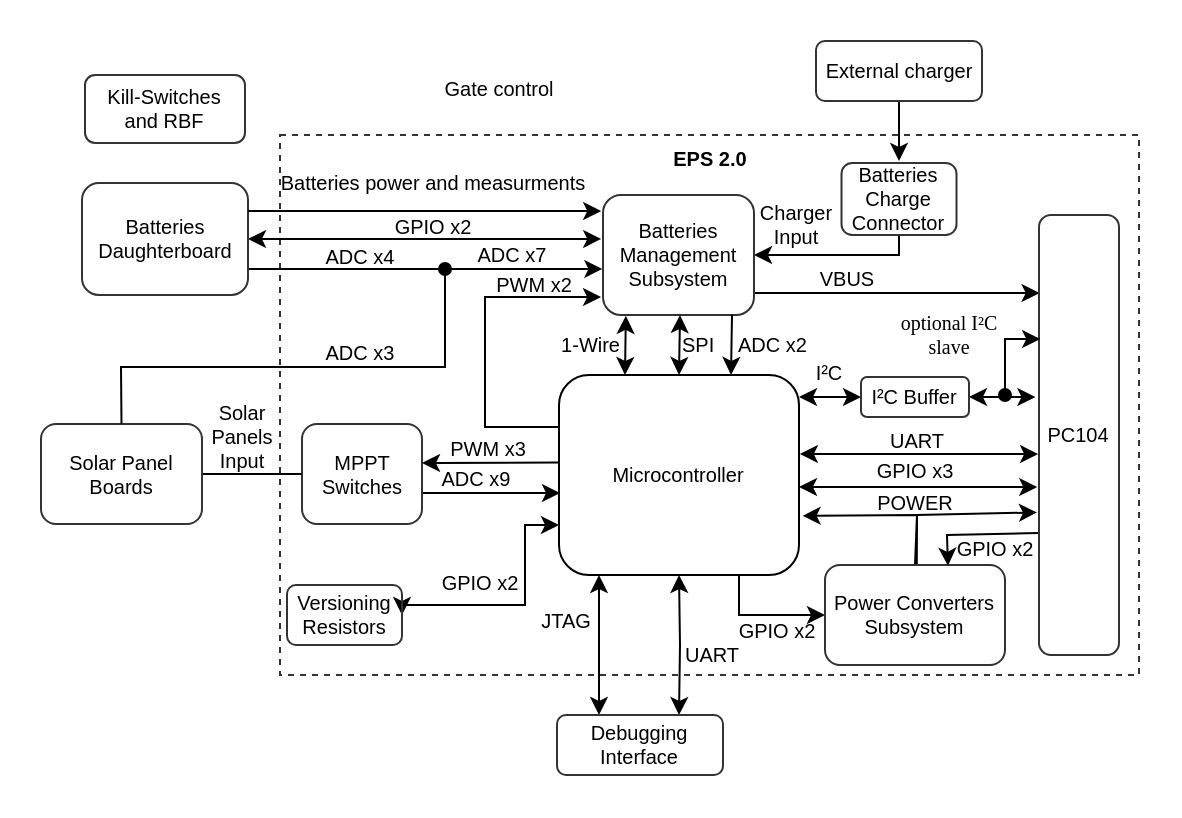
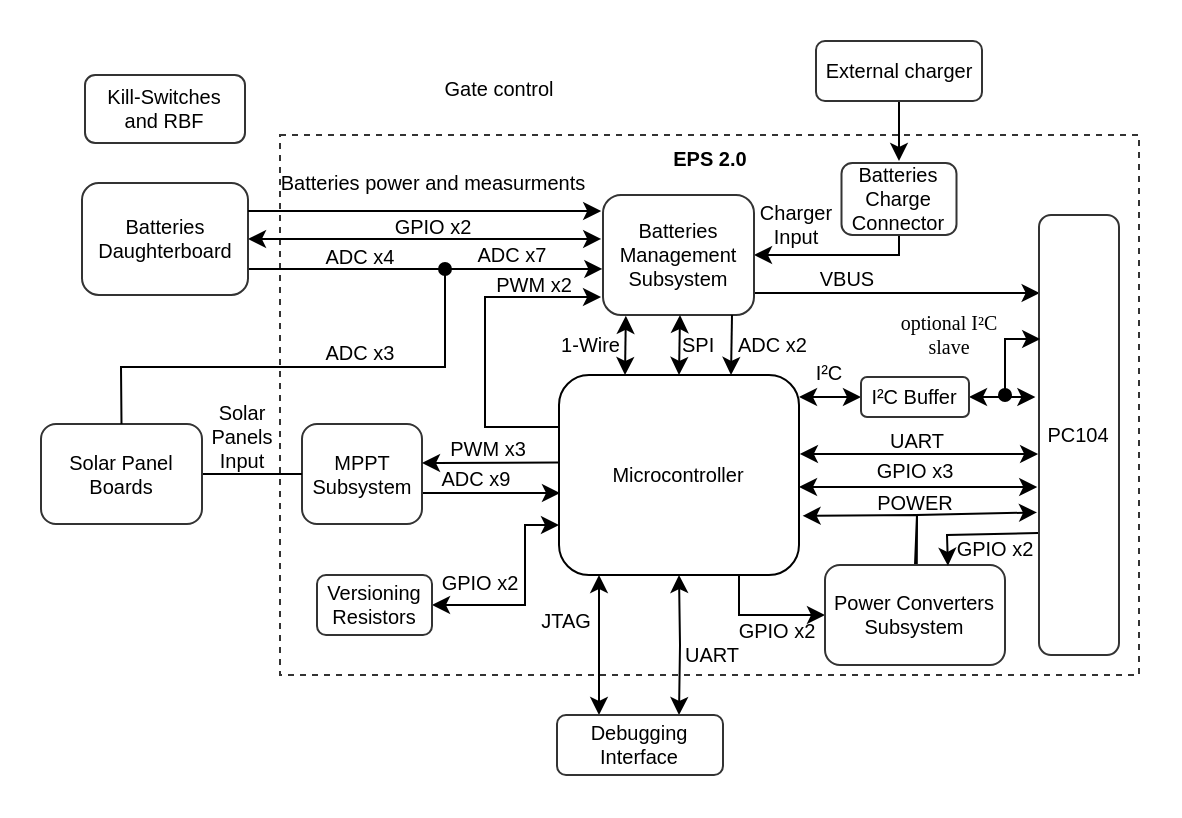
- <mxCell id="11" value="MPPT Switches" style="rounded=1;whiteSpace=wrap;html=1;strokeColor=#333333;strokeWidth=1;fillColor=none;fontSize=10;" parent="1" vertex="1"><mxGeometry x="150.5" y="211.5" width="60" height="50" as="geometry" /></mxCell>
+ <mxCell id="11" value="MPPT Subsystem" style="rounded=1;whiteSpace=wrap;html=1;strokeColor=#333333;strokeWidth=1;fillColor=none;fontSize=10;" parent="1" vertex="1"><mxGeometry x="150.5" y="211.5" width="60" height="50" as="geometry" /></mxCell>
- <mxCell id="56" value="Versioning Resistors" style="rounded=1;whiteSpace=wrap;html=1;strokeColor=#333333;strokeWidth=1;fillColor=none;fontSize=10;" parent="1" vertex="1"><mxGeometry x="143" y="292" width="57.5" height="30" as="geometry" /></mxCell>
+ <mxCell id="56" value="Versioning Resistors" style="rounded=1;whiteSpace=wrap;html=1;strokeColor=#333333;strokeWidth=1;fillColor=none;fontSize=10;" parent="1" vertex="1"><mxGeometry x="158" y="287" width="57.5" height="30" as="geometry" /></mxCell>
